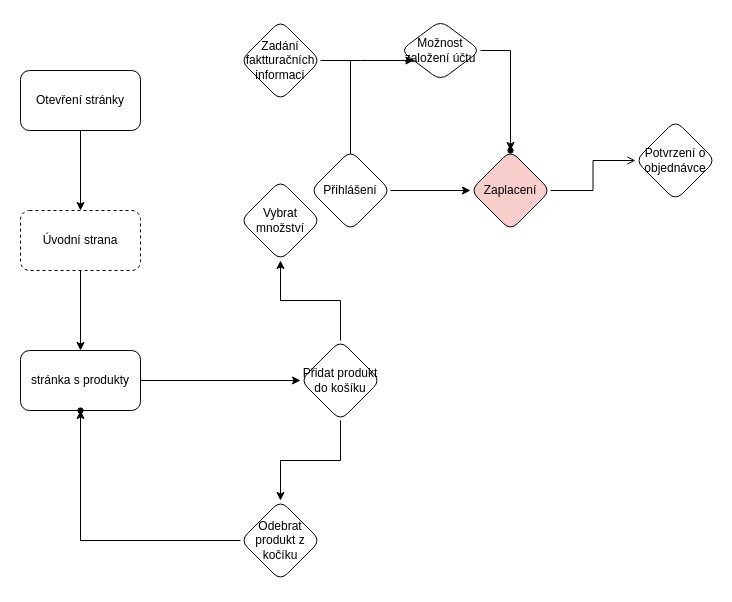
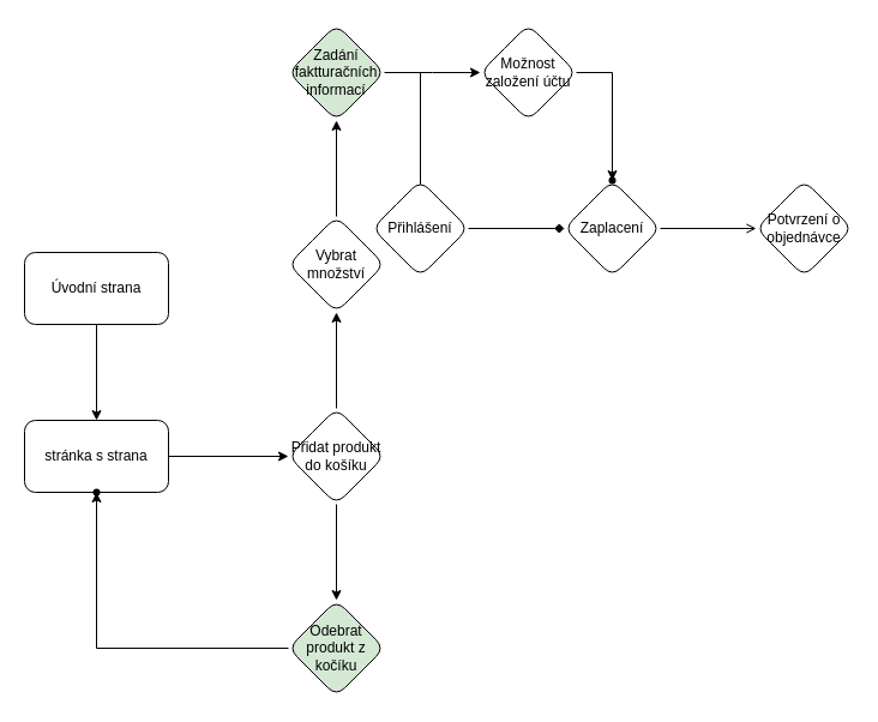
- <mxCell id="19" value="Možnost založení účtu" style="rhombus;whiteSpace=wrap;html=1;rounded=1;" vertex="1" parent="1"><mxGeometry x="400" y="20" width="80" height="60" as="geometry" /></mxCell>
+ <mxCell id="19" value="Možnost založení účtu" style="rhombus;whiteSpace=wrap;html=1;rounded=1;" vertex="1" parent="1"><mxGeometry x="400" y="20" width="80" height="80" as="geometry" /></mxCell>
- <mxCell id="14" value="Zadání faktturačních informací" style="rhombus;whiteSpace=wrap;html=1;rounded=1;" vertex="1" parent="1"><mxGeometry x="240" y="20" width="80" height="80" as="geometry" /></mxCell>
+ <mxCell id="14" value="Zadání faktturačních informací" style="rhombus;whiteSpace=wrap;html=1;rounded=1;fillColor=#d5e8d4;" vertex="1" parent="1"><mxGeometry x="240" y="20" width="80" height="80" as="geometry" /></mxCell>
- <mxCell id="3" value="Otevření stránky" style="rounded=1;whiteSpace=wrap;html=1;" vertex="1" parent="1"><mxGeometry x="20" y="70" width="120" height="60" as="geometry" /></mxCell>
+ <mxCell id="11" value="" style="edgeStyle=orthogonalEdgeStyle;rounded=0;orthogonalLoop=1;jettySize=auto;html=1;" edge="1" parent="1" source="12" target="14"><mxGeometry relative="1" as="geometry" /></mxCell>
- <mxCell id="26" value="Potvrzení o objednávce" style="rhombus;whiteSpace=wrap;html=1;rounded=1;" vertex="1" parent="1"><mxGeometry x="635" y="120" width="80" height="80" as="geometry" /></mxCell>
+ <mxCell id="26" value="Potvrzení o objednávce" style="rhombus;whiteSpace=wrap;html=1;rounded=1;" vertex="1" parent="1"><mxGeometry x="630" y="150" width="80" height="80" as="geometry" /></mxCell>
- <mxCell id="2" value="" style="edgeStyle=orthogonalEdgeStyle;rounded=0;orthogonalLoop=1;jettySize=auto;html=1;" edge="1" parent="1" source="3" target="5"><mxGeometry relative="1" as="geometry" /></mxCell>
- <mxCell id="21" value="" style="edgeStyle=orthogonalEdgeStyle;rounded=0;orthogonalLoop=1;jettySize=auto;html=1;" edge="1" parent="1" source="22" target="24"><mxGeometry relative="1" as="geometry" /></mxCell>
+ <mxCell id="21" value="" style="edgeStyle=orthogonalEdgeStyle;rounded=0;orthogonalLoop=1;jettySize=auto;html=1;endArrow=diamond;" edge="1" parent="1" source="22" target="24"><mxGeometry relative="1" as="geometry" /></mxCell>
- <mxCell id="24" value="Zaplacení" style="rhombus;whiteSpace=wrap;html=1;rounded=1;fillColor=#f8cecc;" vertex="1" parent="1"><mxGeometry x="470" y="150" width="80" height="80" as="geometry" /></mxCell>
+ <mxCell id="24" value="Zaplacení" style="rhombus;whiteSpace=wrap;html=1;rounded=1;" vertex="1" parent="1"><mxGeometry x="470" y="150" width="80" height="80" as="geometry" /></mxCell>
- <mxCell id="5" value="Úvodní strana" style="whiteSpace=wrap;html=1;rounded=1;dashed=1;" vertex="1" parent="1"><mxGeometry x="20" y="210" width="120" height="60" as="geometry" /></mxCell>
+ <mxCell id="5" value="Úvodní strana" style="whiteSpace=wrap;html=1;rounded=1;" vertex="1" parent="1"><mxGeometry x="20" y="210" width="120" height="60" as="geometry" /></mxCell>
- <mxCell id="7" value="stránka s produkty" style="whiteSpace=wrap;html=1;rounded=1;" vertex="1" parent="1"><mxGeometry x="20" y="350" width="120" height="60" as="geometry" /></mxCell>
+ <mxCell id="7" value="stránka s strana" style="whiteSpace=wrap;html=1;rounded=1;" vertex="1" parent="1"><mxGeometry x="20" y="350" width="120" height="60" as="geometry" /></mxCell>
- <mxCell id="10" value="Přidat produkt do košíku" style="rhombus;whiteSpace=wrap;html=1;rounded=1;" vertex="1" parent="1"><mxGeometry x="300" y="340" width="80" height="80" as="geometry" /></mxCell>
+ <mxCell id="10" value="Přidat produkt do košíku" style="rhombus;whiteSpace=wrap;html=1;rounded=1;" vertex="1" parent="1"><mxGeometry x="240" y="340" width="80" height="80" as="geometry" /></mxCell>
- <mxCell id="16" value="Odebrat produkt z kočíku" style="rhombus;whiteSpace=wrap;html=1;rounded=1;" vertex="1" parent="1"><mxGeometry x="240" y="500" width="80" height="80" as="geometry" /></mxCell>
+ <mxCell id="16" value="Odebrat produkt z kočíku" style="rhombus;whiteSpace=wrap;html=1;rounded=1;fillColor=#d5e8d4;" vertex="1" parent="1"><mxGeometry x="240" y="500" width="80" height="80" as="geometry" /></mxCell>
